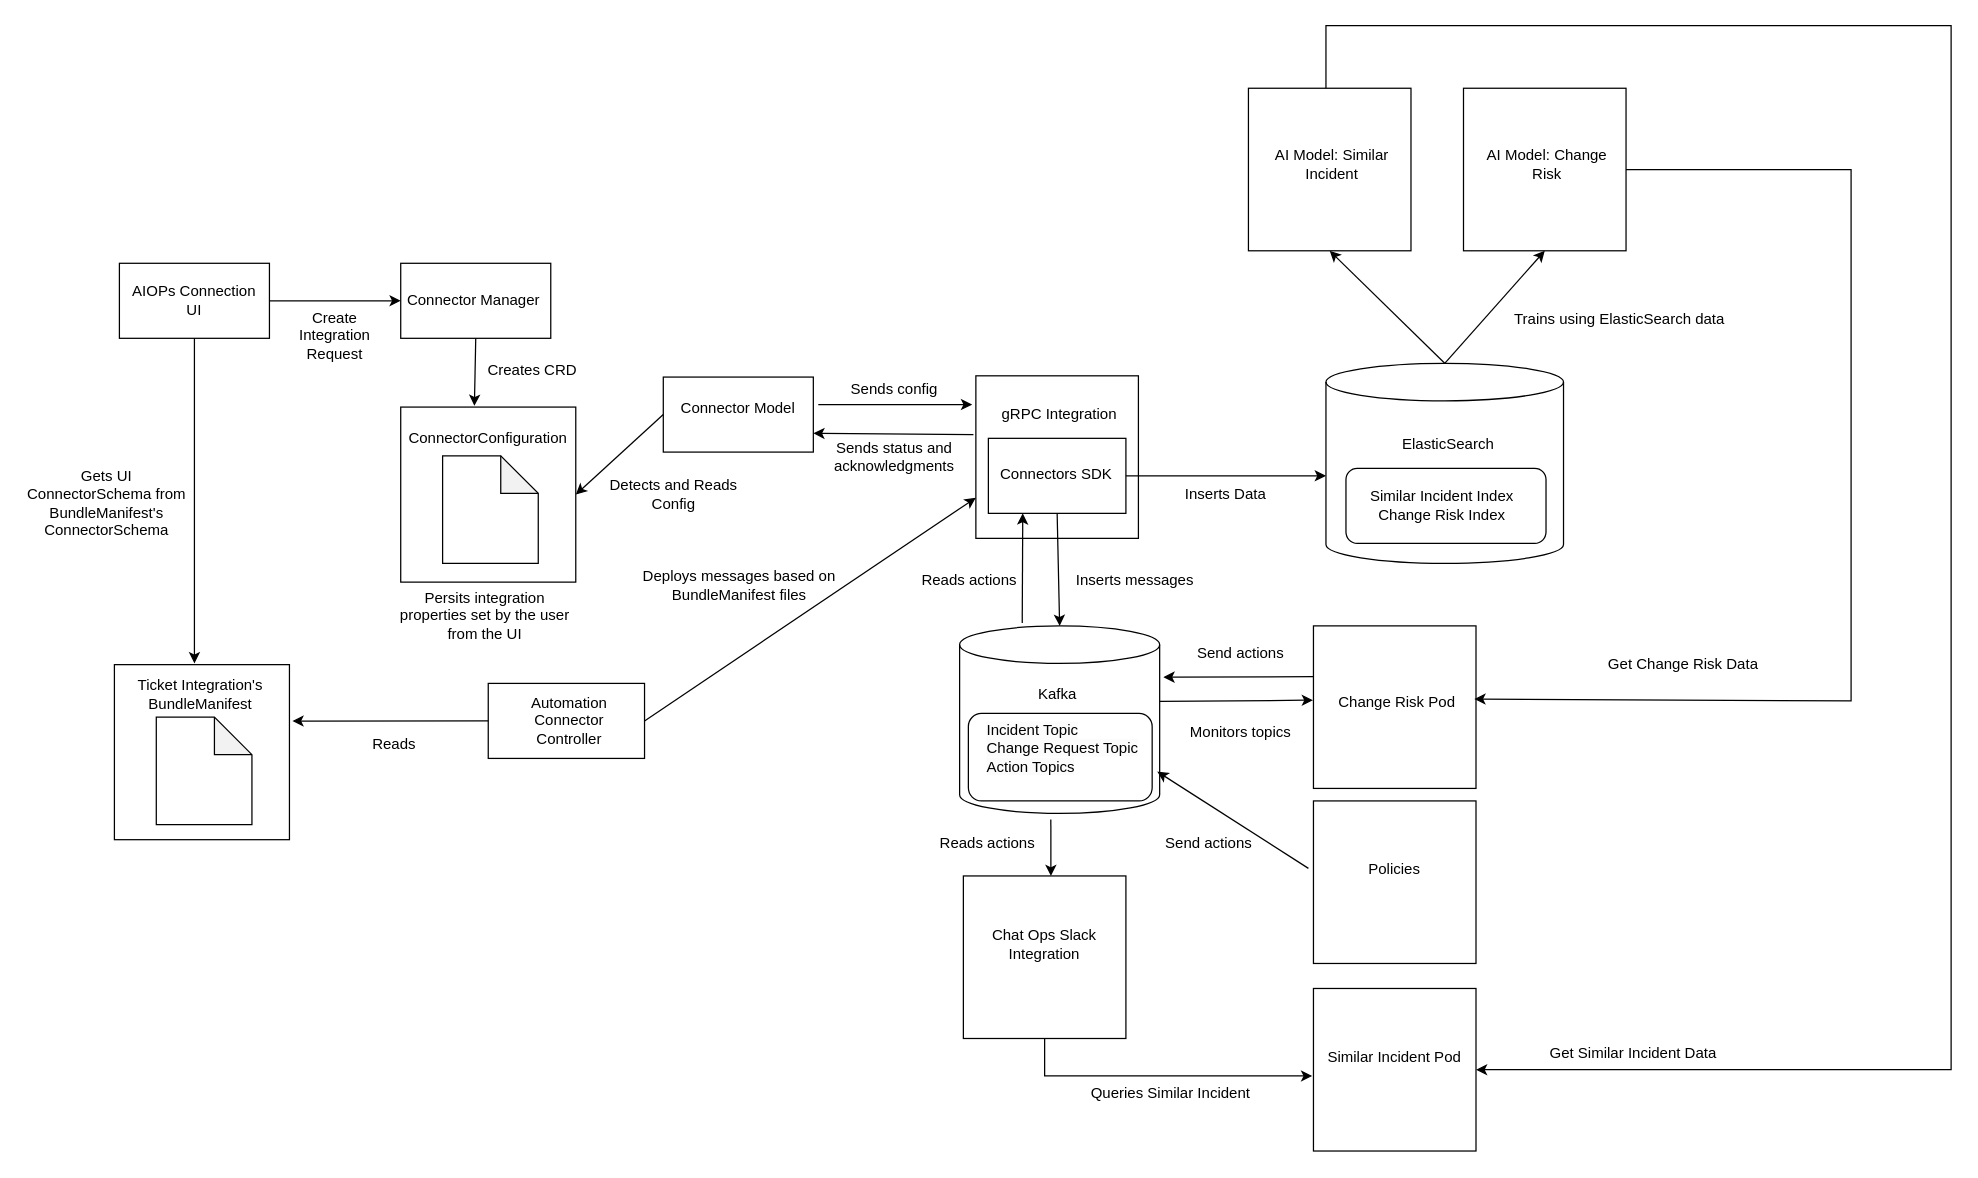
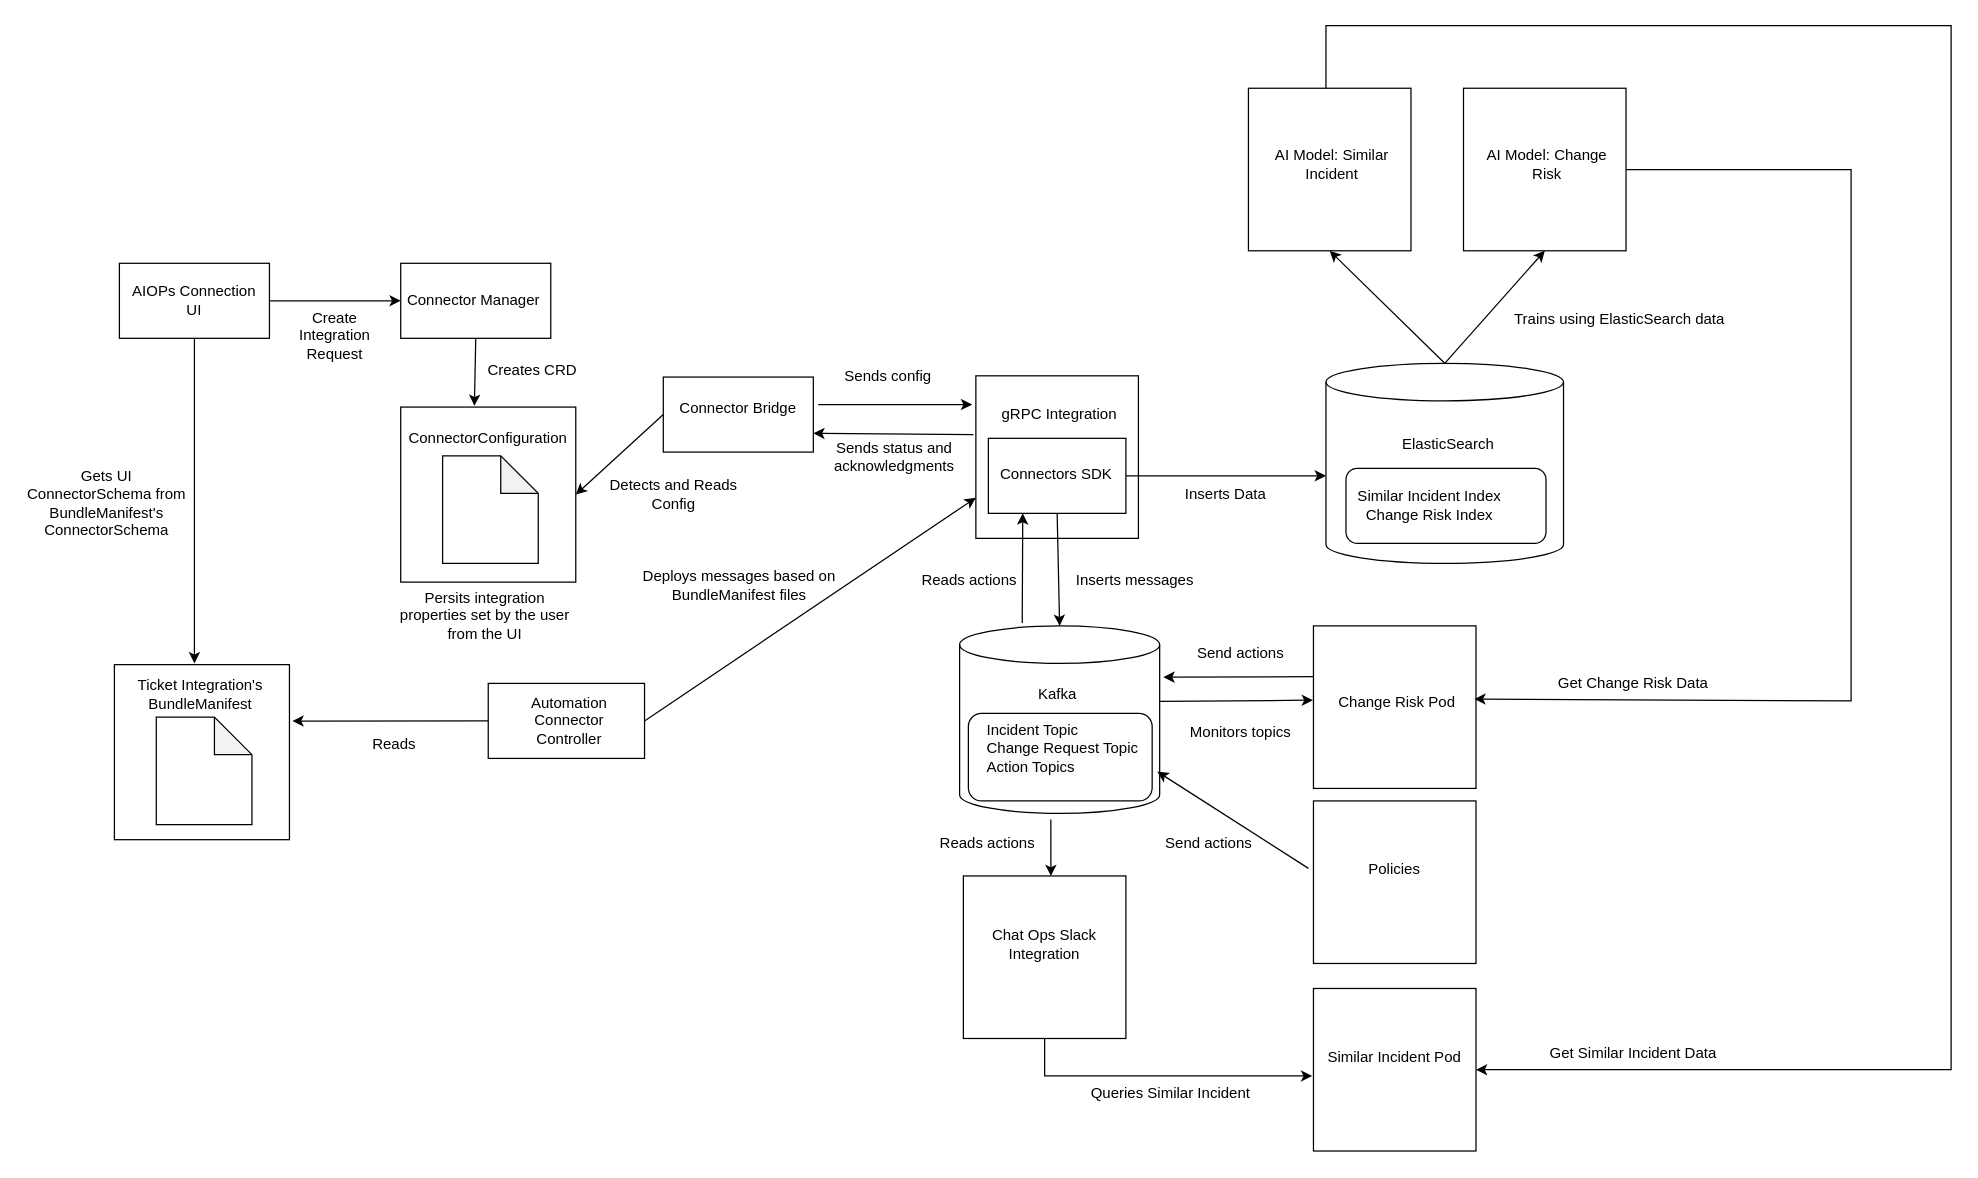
- <mxCell id="40" value="Sends config" style="text;html=1;strokeColor=none;fillColor=none;align=center;verticalAlign=middle;whiteSpace=wrap;rounded=0;" parent="1" vertex="1"><mxGeometry x="665" y="296" width="100" height="30" as="geometry" /></mxCell>
+ <mxCell id="40" value="Sends config" style="text;html=1;strokeColor=none;fillColor=none;align=center;verticalAlign=middle;whiteSpace=wrap;rounded=0;" parent="1" vertex="1"><mxGeometry x="660" y="286" width="100" height="30" as="geometry" /></mxCell>
- <mxCell id="38" value="Connector Model" style="text;html=1;strokeColor=none;fillColor=none;align=center;verticalAlign=middle;whiteSpace=wrap;rounded=0;" parent="1" vertex="1"><mxGeometry x="535" y="311" width="110" height="30" as="geometry" /></mxCell>
+ <mxCell id="38" value="Connector Bridge" style="text;html=1;strokeColor=none;fillColor=none;align=center;verticalAlign=middle;whiteSpace=wrap;rounded=0;" parent="1" vertex="1"><mxGeometry x="535" y="311" width="110" height="30" as="geometry" /></mxCell>
- <mxCell id="13" value="Similar Incident Index&lt;br&gt;Change Risk Index" style="text;html=1;strokeColor=none;fillColor=none;align=center;verticalAlign=middle;whiteSpace=wrap;rounded=0;" parent="1" vertex="1"><mxGeometry x="1088" y="389" width="130" height="30" as="geometry" /></mxCell>
+ <mxCell id="13" value="Similar Incident Index&lt;br&gt;Change Risk Index" style="text;html=1;strokeColor=none;fillColor=none;align=center;verticalAlign=middle;whiteSpace=wrap;rounded=0;" parent="1" vertex="1"><mxGeometry x="1078" y="389" width="130" height="30" as="geometry" /></mxCell>
- <mxCell id="76" value="Get Change Risk Data" style="text;html=1;strokeColor=none;fillColor=none;align=center;verticalAlign=middle;whiteSpace=wrap;rounded=0;" vertex="1" parent="1"><mxGeometry x="1262" y="516" width="168" height="30" as="geometry" /></mxCell>
+ <mxCell id="76" value="Get Change Risk Data" style="text;html=1;strokeColor=none;fillColor=none;align=center;verticalAlign=middle;whiteSpace=wrap;rounded=0;" vertex="1" parent="1"><mxGeometry x="1222" y="531" width="168" height="30" as="geometry" /></mxCell>
